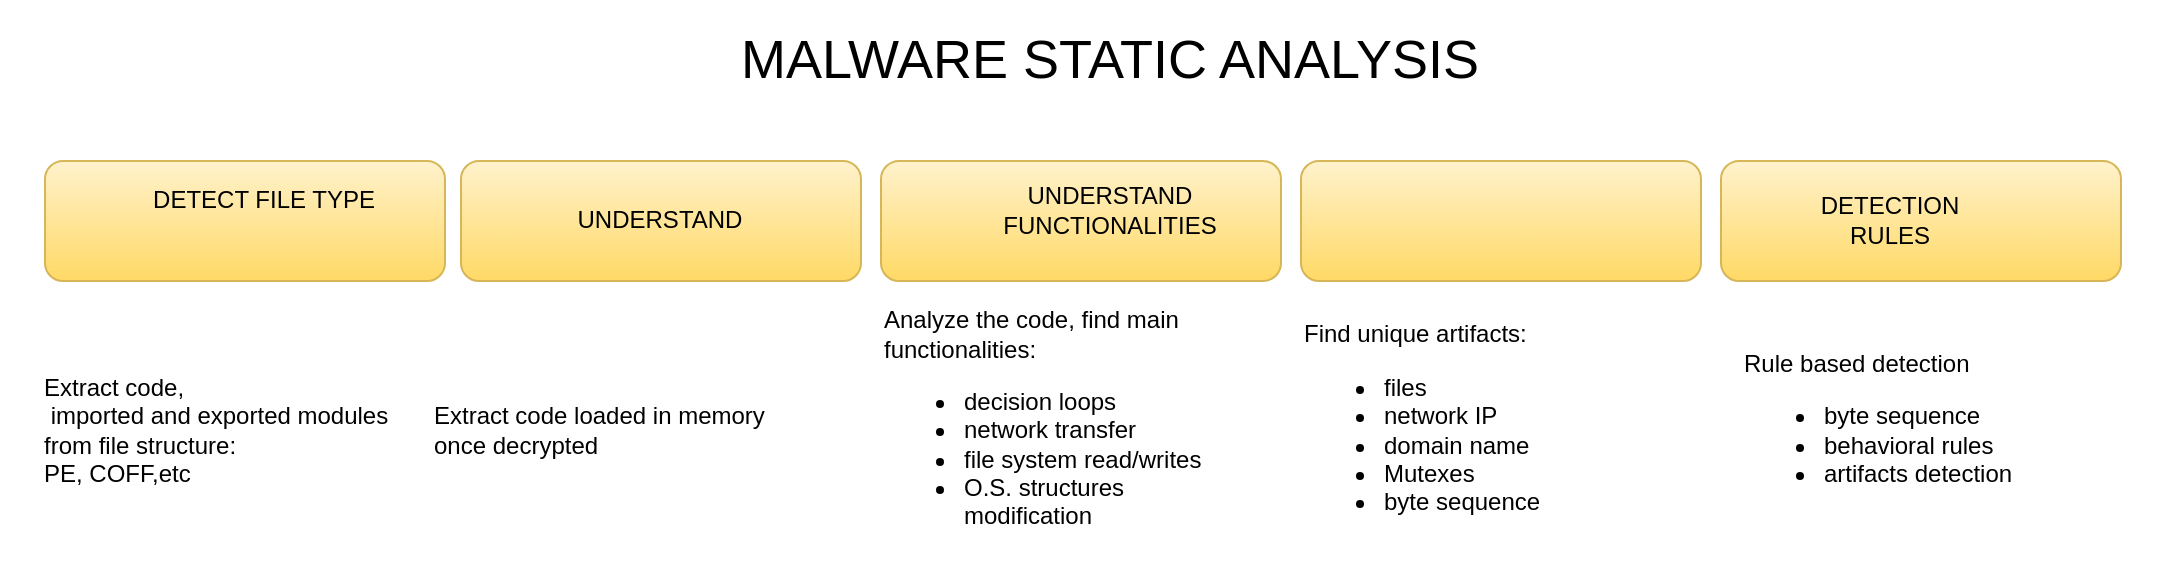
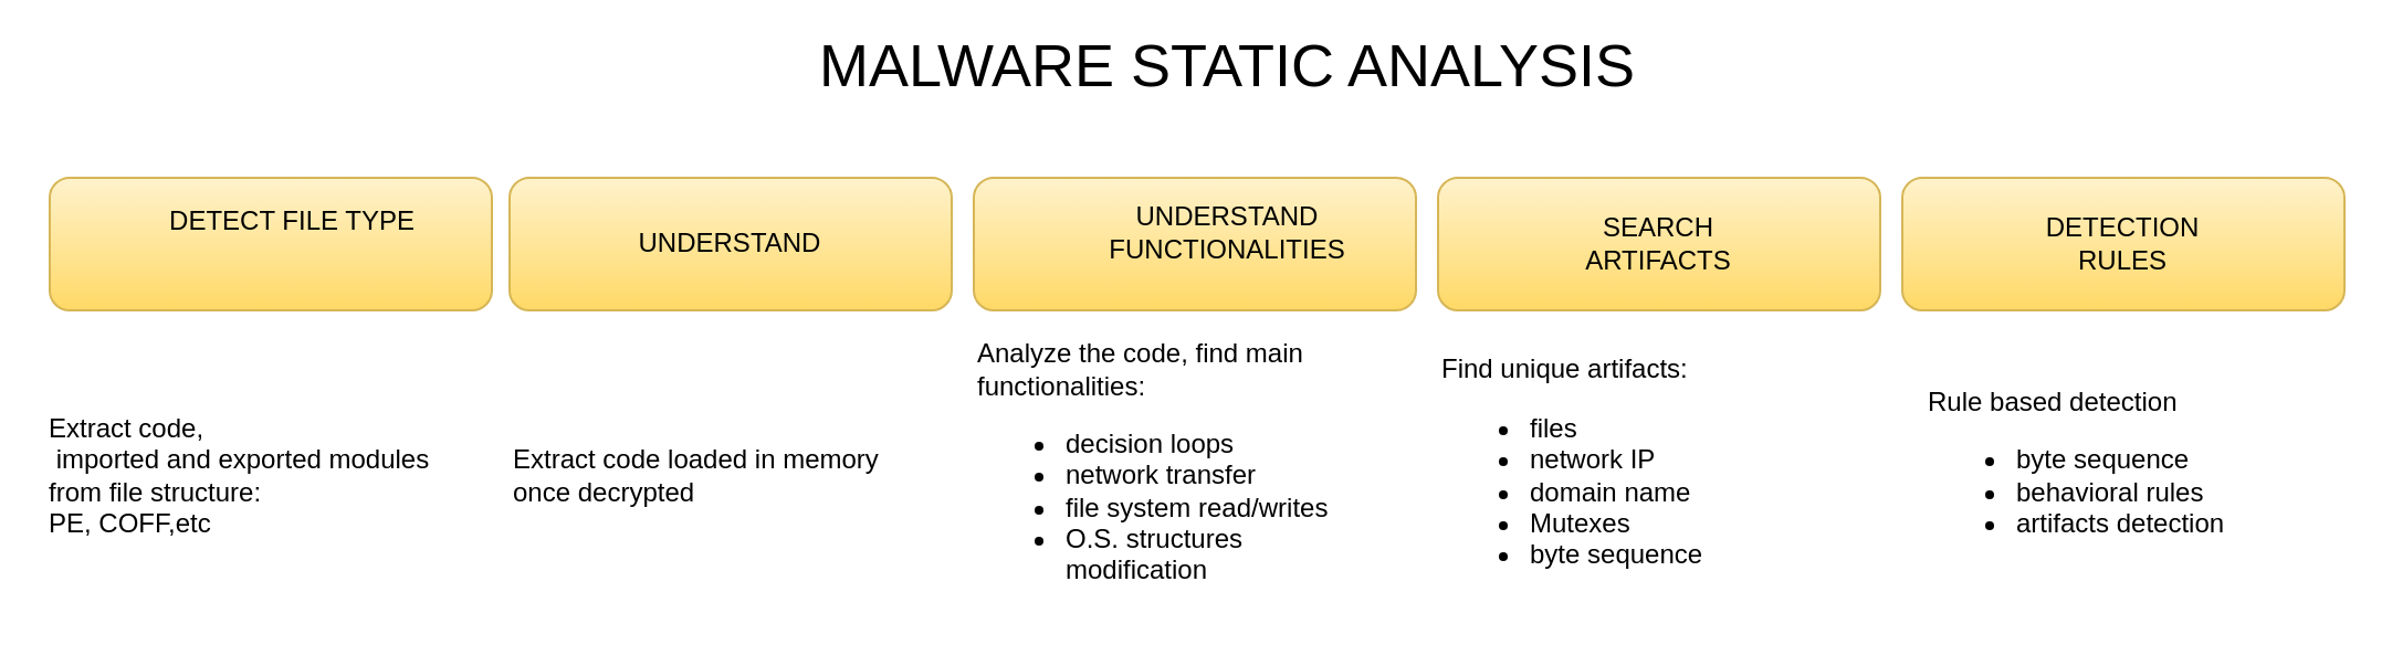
+ <mxCell id="11" value="SEARCH&lt;br&gt;ARTIFACTS" style="text;html=1;strokeColor=none;fillColor=none;align=center;verticalAlign=middle;whiteSpace=wrap;rounded=0;" vertex="1" parent="1"><mxGeometry x="670" y="100" width="160" height="20" as="geometry" /></mxCell>
- <mxCell id="12" value="DETECTION&lt;br&gt;RULES" style="text;html=1;strokeColor=none;fillColor=none;align=center;verticalAlign=middle;whiteSpace=wrap;rounded=0;" vertex="1" parent="1"><mxGeometry x="865" y="100" width="160" height="20" as="geometry" /></mxCell>
+ <mxCell id="12" value="DETECTION&lt;br&gt;RULES" style="text;html=1;strokeColor=none;fillColor=none;align=center;verticalAlign=middle;whiteSpace=wrap;rounded=0;" vertex="1" parent="1"><mxGeometry x="880" y="100" width="160" height="20" as="geometry" /></mxCell>
- <mxCell id="14" value="Extract code loaded in memory once decrypted" style="text;html=1;strokeColor=none;fillColor=none;align=left;verticalAlign=middle;whiteSpace=wrap;rounded=0;" vertex="1" parent="1"><mxGeometry x="215" y="160" width="180" height="110" as="geometry" /></mxCell>
+ <mxCell id="14" value="Extract code loaded in memory once decrypted" style="text;html=1;strokeColor=none;fillColor=none;align=left;verticalAlign=middle;whiteSpace=wrap;rounded=0;" vertex="1" parent="1"><mxGeometry x="230" y="160" width="180" height="110" as="geometry" /></mxCell>
